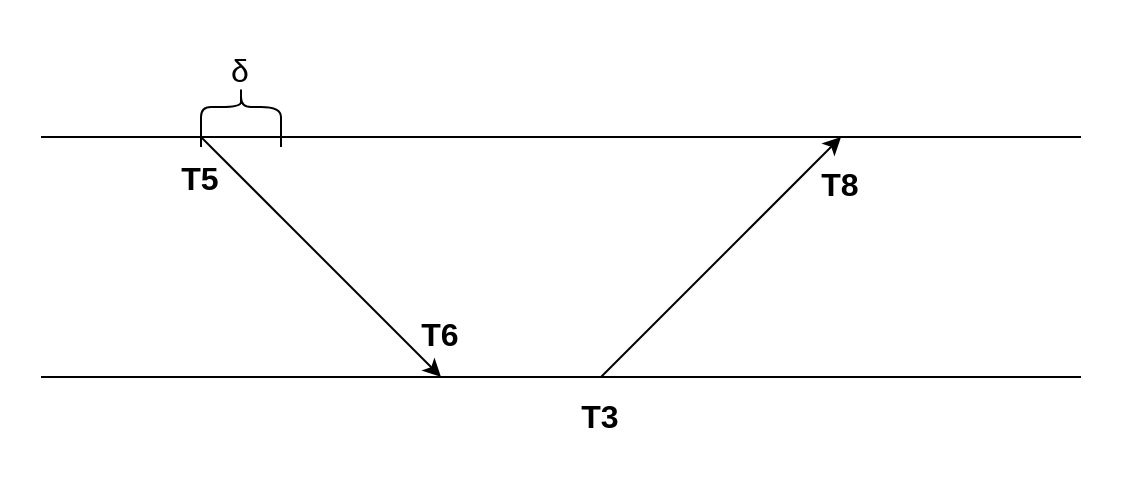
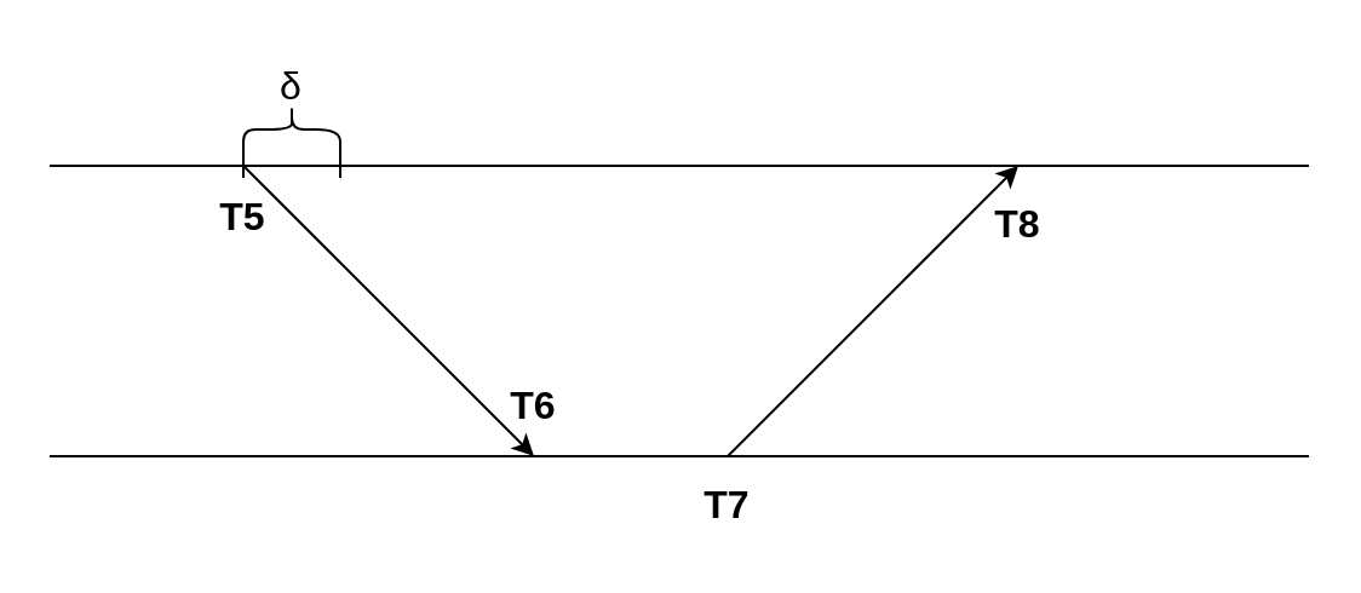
- <mxCell id="4" value="&lt;b&gt;T3&lt;br&gt;&lt;/b&gt;" style="text;html=1;strokeColor=none;fillColor=none;align=center;verticalAlign=middle;whiteSpace=wrap;rounded=0;fontSize=16;" vertex="1" parent="1"><mxGeometry x="270" y="193" width="60" height="30" as="geometry" /></mxCell>
+ <mxCell id="4" value="&lt;b&gt;T7&lt;br&gt;&lt;/b&gt;" style="text;html=1;strokeColor=none;fillColor=none;align=center;verticalAlign=middle;whiteSpace=wrap;rounded=0;fontSize=16;" vertex="1" parent="1"><mxGeometry x="270" y="193" width="60" height="30" as="geometry" /></mxCell>
